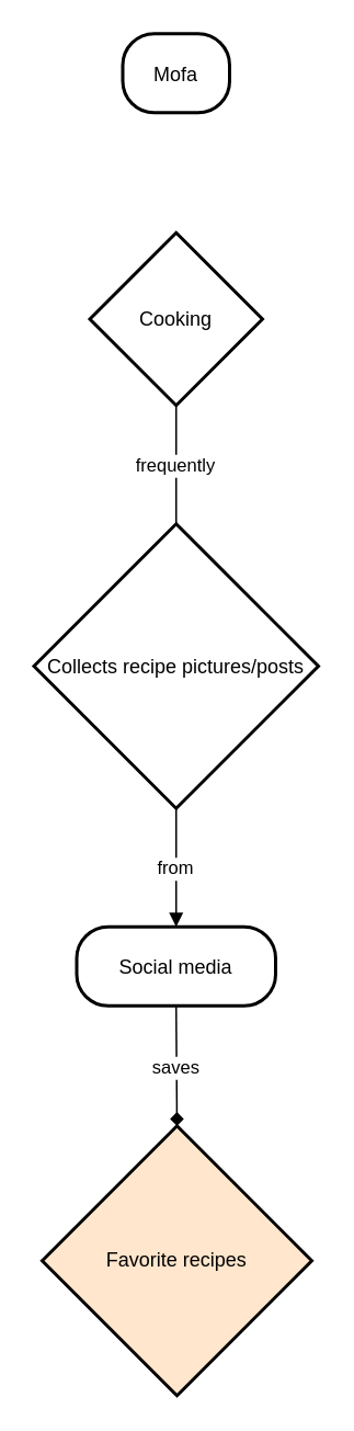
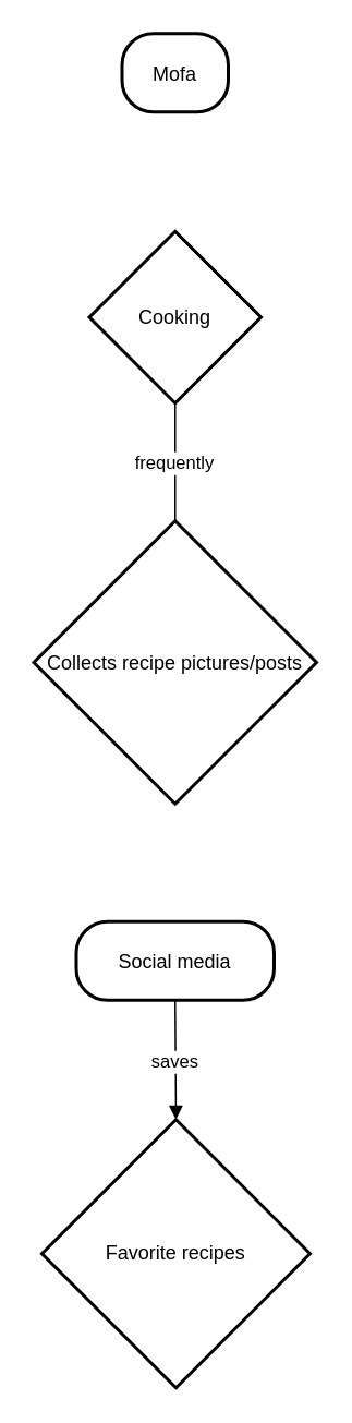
- <mxCell id="8" value="from" style="curved=1;startArrow=none;endArrow=block;exitX=0.5;exitY=1;entryX=0.5;entryY=0;" parent="1" source="4" target="5" edge="1"><mxGeometry relative="1" as="geometry"><Array as="points" /></mxGeometry></mxCell>
- <mxCell id="9" value="saves" style="curved=1;startArrow=none;endArrow=diamond;exitX=0.5;exitY=1.01;entryX=0.5;entryY=0;" parent="1" source="5" target="6" edge="1"><mxGeometry relative="1" as="geometry"><Array as="points" /></mxGeometry></mxCell>
+ <mxCell id="9" value="saves" style="curved=1;startArrow=none;endArrow=block;exitX=0.5;exitY=1.01;entryX=0.5;entryY=0;" parent="1" source="5" target="6" edge="1"><mxGeometry relative="1" as="geometry"><Array as="points" /></mxGeometry></mxCell>
- <mxCell id="6" value="Favorite recipes" style="rhombus;strokeWidth=2;whiteSpace=wrap;fillColor=#ffe6cc;" parent="1" vertex="1"><mxGeometry x="25" y="684" width="164" height="164" as="geometry" /></mxCell>
+ <mxCell id="6" value="Favorite recipes" style="rhombus;strokeWidth=2;whiteSpace=wrap;" parent="1" vertex="1"><mxGeometry x="25" y="684" width="164" height="164" as="geometry" /></mxCell>
